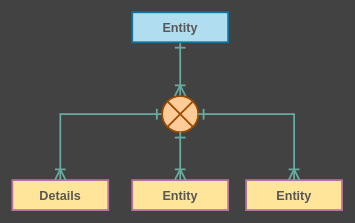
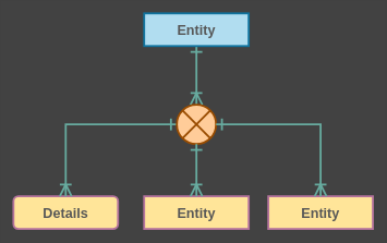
- <mxCell id="2" value="Details" style="rounded=0;whiteSpace=wrap;html=1;hachureGap=4;fillColor=#FFE599;strokeColor=#B5739D;fontColor=#575757;strokeWidth=3;fontSize=21;fontStyle=1" parent="1" vertex="1"><mxGeometry x="20" y="300" width="160" height="50" as="geometry" /></mxCell>
+ <mxCell id="2" value="Details" style="whiteSpace=wrap;html=1;hachureGap=4;fillColor=#FFE599;strokeColor=#B5739D;fontColor=#575757;strokeWidth=3;fontSize=21;fontStyle=1;rounded=1;" parent="1" vertex="1"><mxGeometry x="20" y="300" width="160" height="50" as="geometry" /></mxCell>
